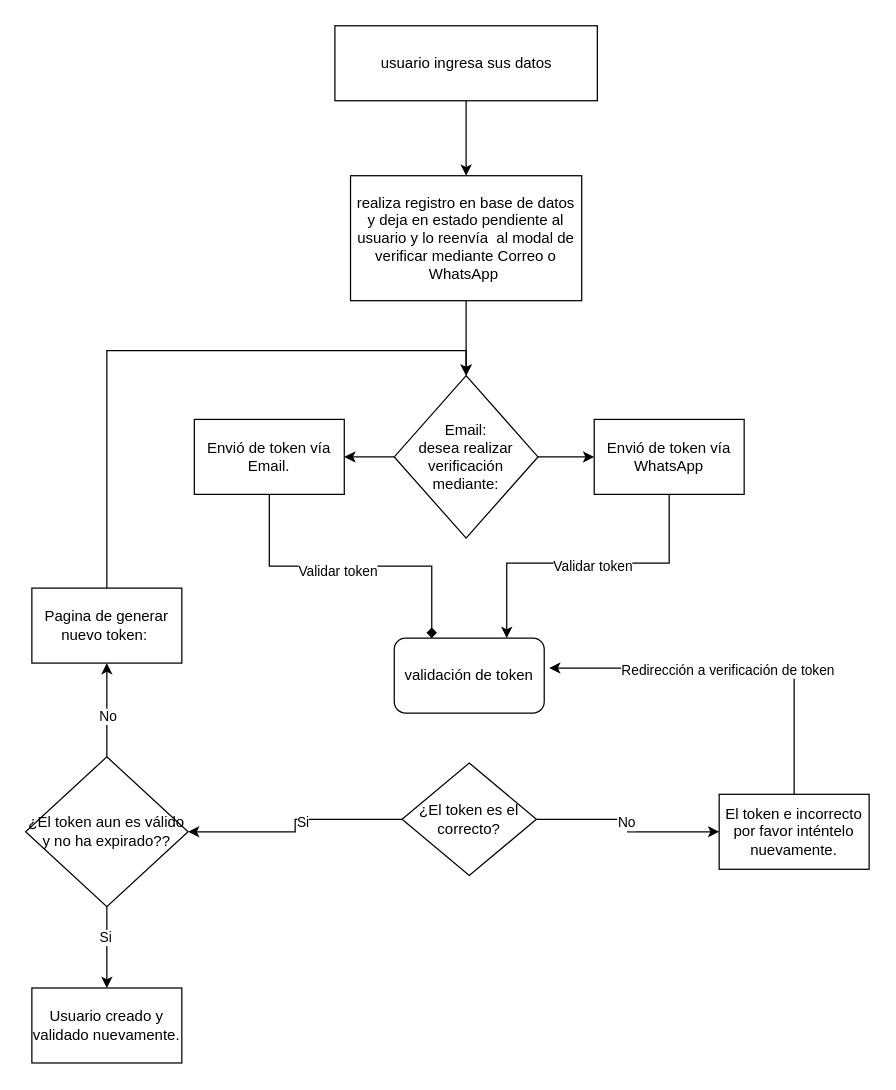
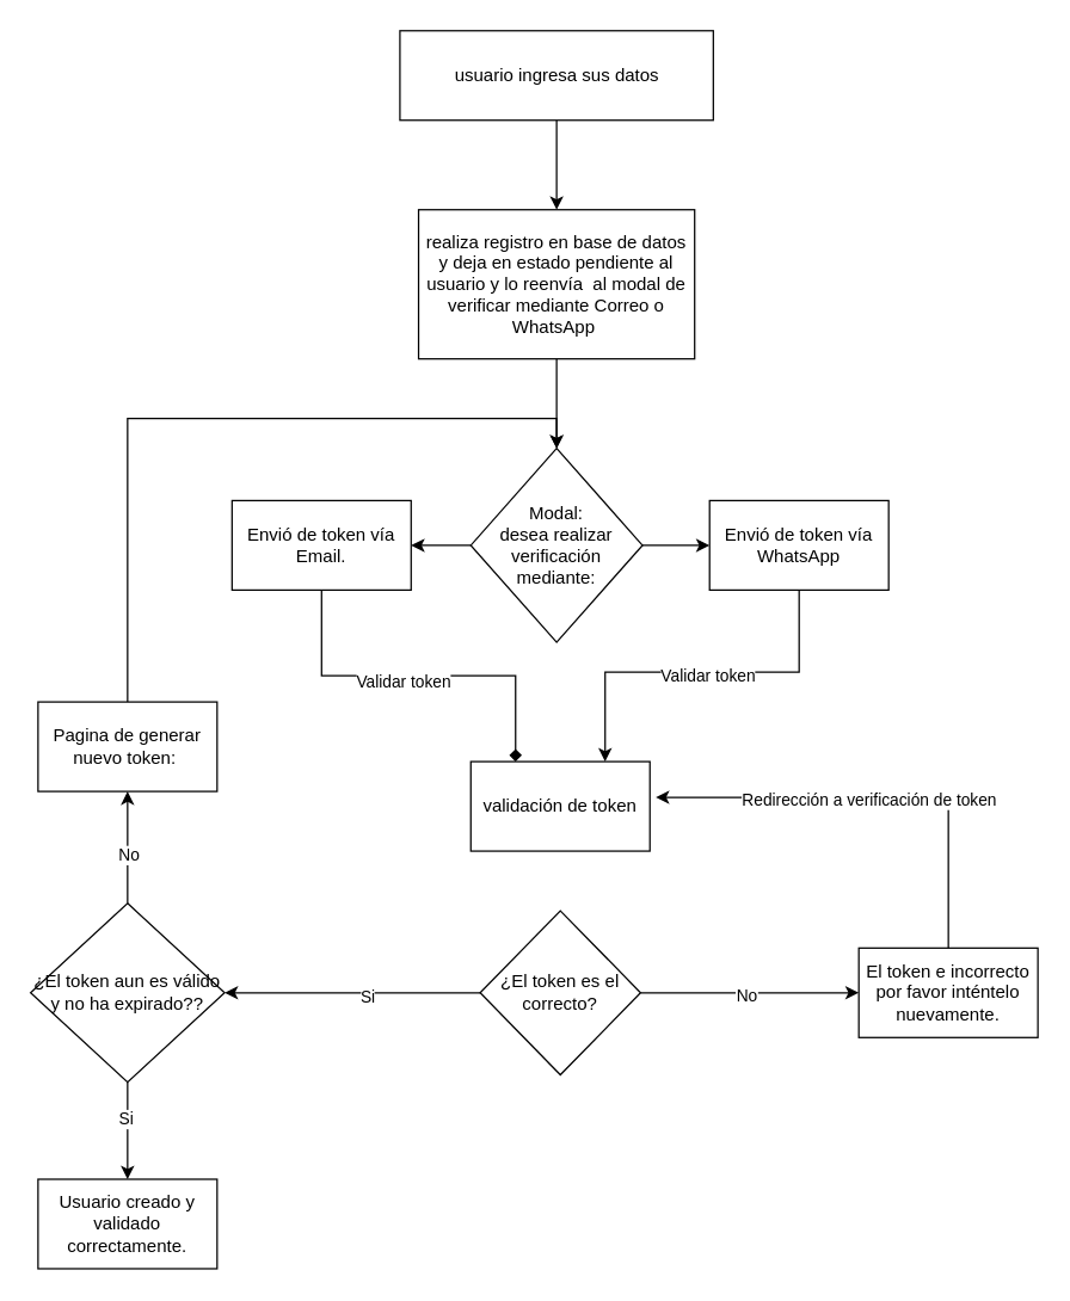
- <mxCell id="8" value="Email:&lt;div&gt;desea realizar verificación mediante:&lt;/div&gt;" style="rhombus;whiteSpace=wrap;html=1;rounded=0;" parent="1" vertex="1"><mxGeometry x="315" y="300" width="115" height="130" as="geometry" /></mxCell>
+ <mxCell id="8" value="Modal:&lt;div&gt;desea realizar verificación mediante:&lt;/div&gt;" style="rhombus;whiteSpace=wrap;html=1;rounded=0;" parent="1" vertex="1"><mxGeometry x="315" y="300" width="115" height="130" as="geometry" /></mxCell>
- <mxCell id="15" value="validación de token" style="whiteSpace=wrap;html=1;rounded=1;" parent="1" vertex="1"><mxGeometry x="315" y="510" width="120" height="60" as="geometry" /></mxCell>
+ <mxCell id="15" value="validación de token" style="rounded=0;whiteSpace=wrap;html=1;" parent="1" vertex="1"><mxGeometry x="315" y="510" width="120" height="60" as="geometry" /></mxCell>
- <mxCell id="20" value="¿El token es el correcto?" style="rhombus;whiteSpace=wrap;html=1;rounded=0;" parent="1" vertex="1"><mxGeometry x="321.25" y="610" width="107.5" height="90" as="geometry" /></mxCell>
+ <mxCell id="20" value="¿El token es el correcto?" style="rhombus;whiteSpace=wrap;html=1;rounded=0;" parent="1" vertex="1"><mxGeometry x="321.25" y="610" width="107.5" height="110" as="geometry" /></mxCell>
- <mxCell id="29" value="Usuario creado y validado nuevamente." style="whiteSpace=wrap;html=1;" parent="1" vertex="1"><mxGeometry x="25" y="790" width="120" height="60" as="geometry" /></mxCell>
+ <mxCell id="29" value="Usuario creado y validado correctamente." style="whiteSpace=wrap;html=1;" parent="1" vertex="1"><mxGeometry x="25" y="790" width="120" height="60" as="geometry" /></mxCell>
